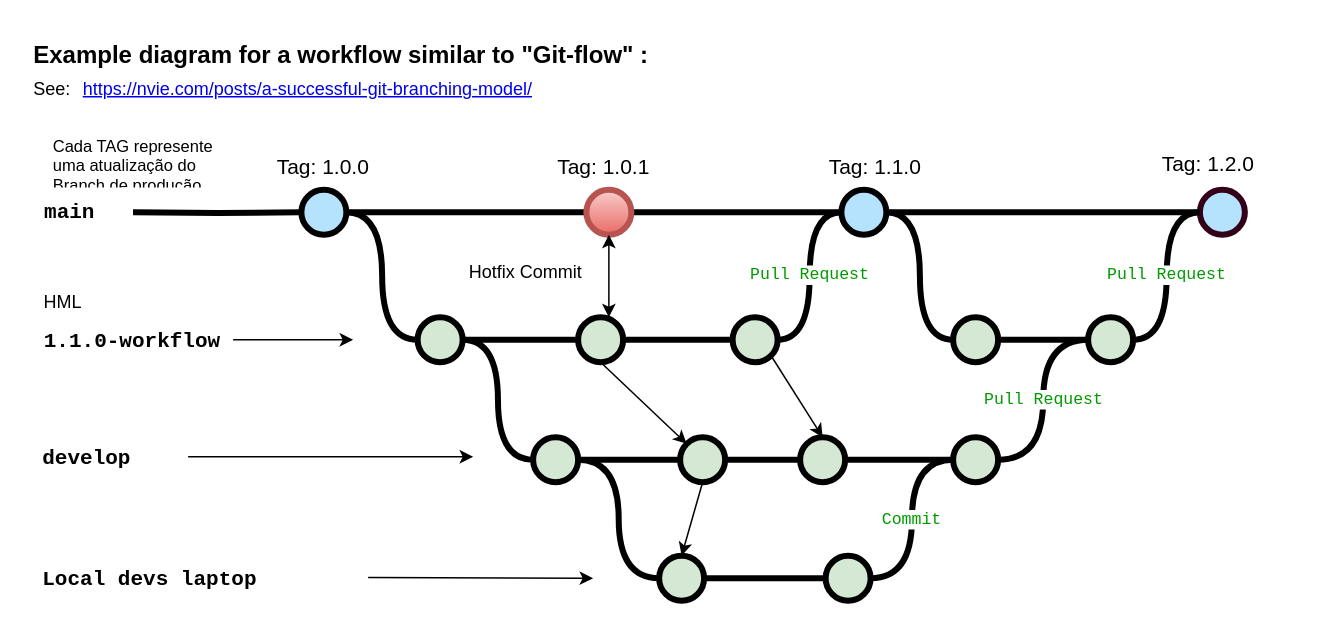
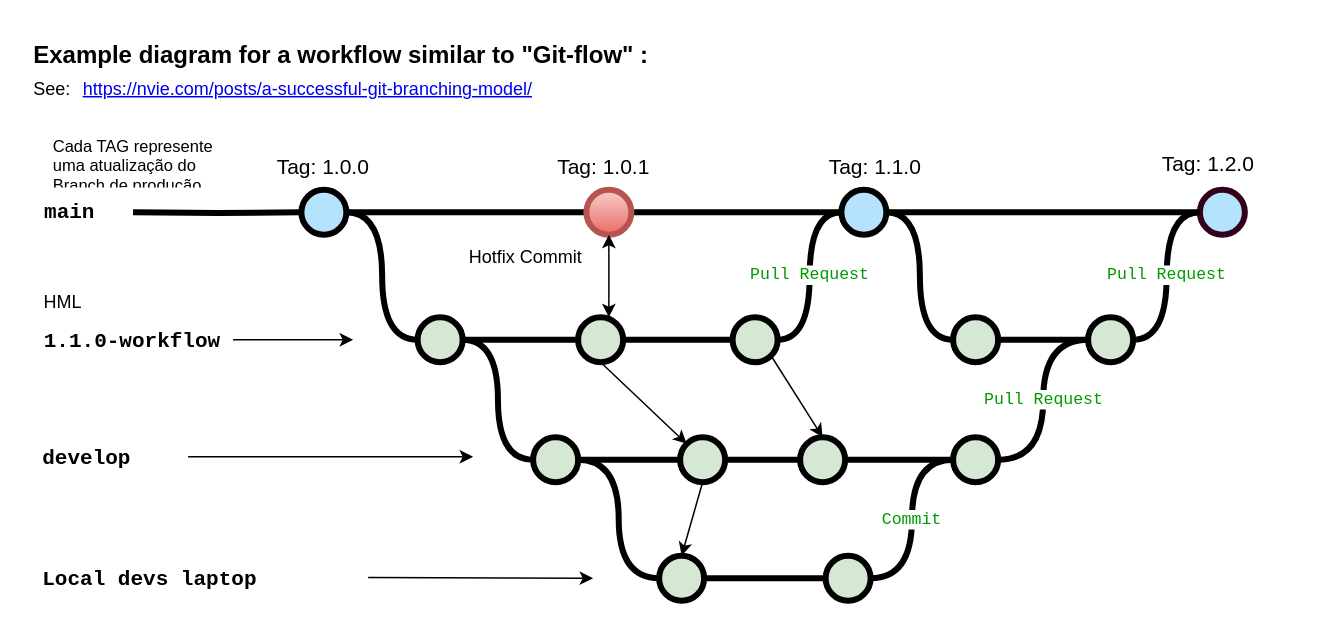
- <mxCell id="2" value="Hotfix Commit" style="text;html=1;strokeColor=none;fillColor=none;align=center;verticalAlign=middle;whiteSpace=wrap;overflow=hidden;" parent="1" vertex="1"><mxGeometry x="310.25" y="166" width="80" height="30" as="geometry" /></mxCell>
+ <mxCell id="2" value="Hotfix Commit" style="text;html=1;strokeColor=none;fillColor=none;align=center;verticalAlign=middle;whiteSpace=wrap;overflow=hidden;" parent="1" vertex="1"><mxGeometry x="310.25" y="156" width="80" height="30" as="geometry" /></mxCell>
